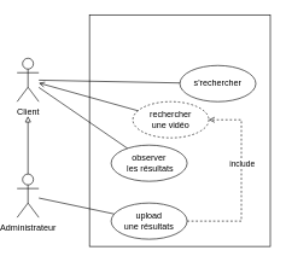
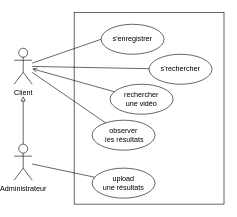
+ <mxCell id="7" value="s'enregistrer" style="ellipse;whiteSpace=wrap;html=1;" vertex="1" parent="1"><mxGeometry x="165" y="40" width="105" height="50" as="geometry" /></mxCell>
+ <mxCell id="6" style="rounded=0;orthogonalLoop=1;jettySize=auto;html=1;exitX=0;exitY=0.5;exitDx=0;exitDy=0;endArrow=none;endFill=0;" edge="1" source="7" target="3" parent="1"><mxGeometry relative="1" as="geometry" /></mxCell>
- <mxCell id="9" value="rechercher &lt;br&gt;une vidéo" style="ellipse;whiteSpace=wrap;html=1;dashed=1;" vertex="1" parent="1"><mxGeometry x="180" y="140" width="105" height="50" as="geometry" /></mxCell>
+ <mxCell id="9" value="rechercher &lt;br&gt;une vidéo" style="ellipse;whiteSpace=wrap;html=1;" vertex="1" parent="1"><mxGeometry x="180" y="140" width="105" height="50" as="geometry" /></mxCell>
- <mxCell id="11" style="edgeStyle=orthogonalEdgeStyle;rounded=0;orthogonalLoop=1;jettySize=auto;html=1;exitX=1;exitY=0.5;exitDx=0;exitDy=0;entryX=1;entryY=0.5;entryDx=0;entryDy=0;endArrow=open;endFill=0;dashed=1;" edge="1" source="13" target="9" parent="1"><mxGeometry relative="1" as="geometry"><Array as="points"><mxPoint x="330" y="305" /><mxPoint x="330" y="165" /></Array></mxGeometry></mxCell>
- <mxCell id="12" value="include" style="edgeLabel;html=1;align=center;verticalAlign=middle;resizable=0;points=[];" vertex="1" connectable="0" parent="11"><mxGeometry x="0.193" relative="1" as="geometry"><mxPoint as="offset" /></mxGeometry></mxCell>
